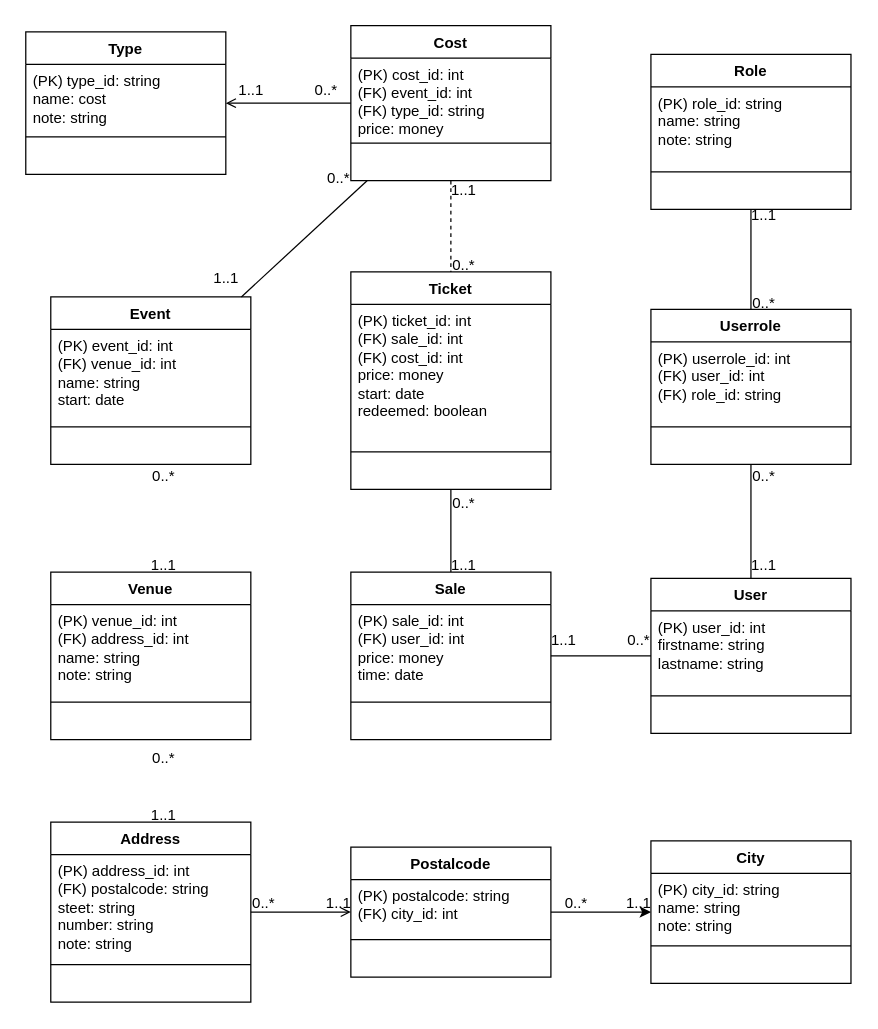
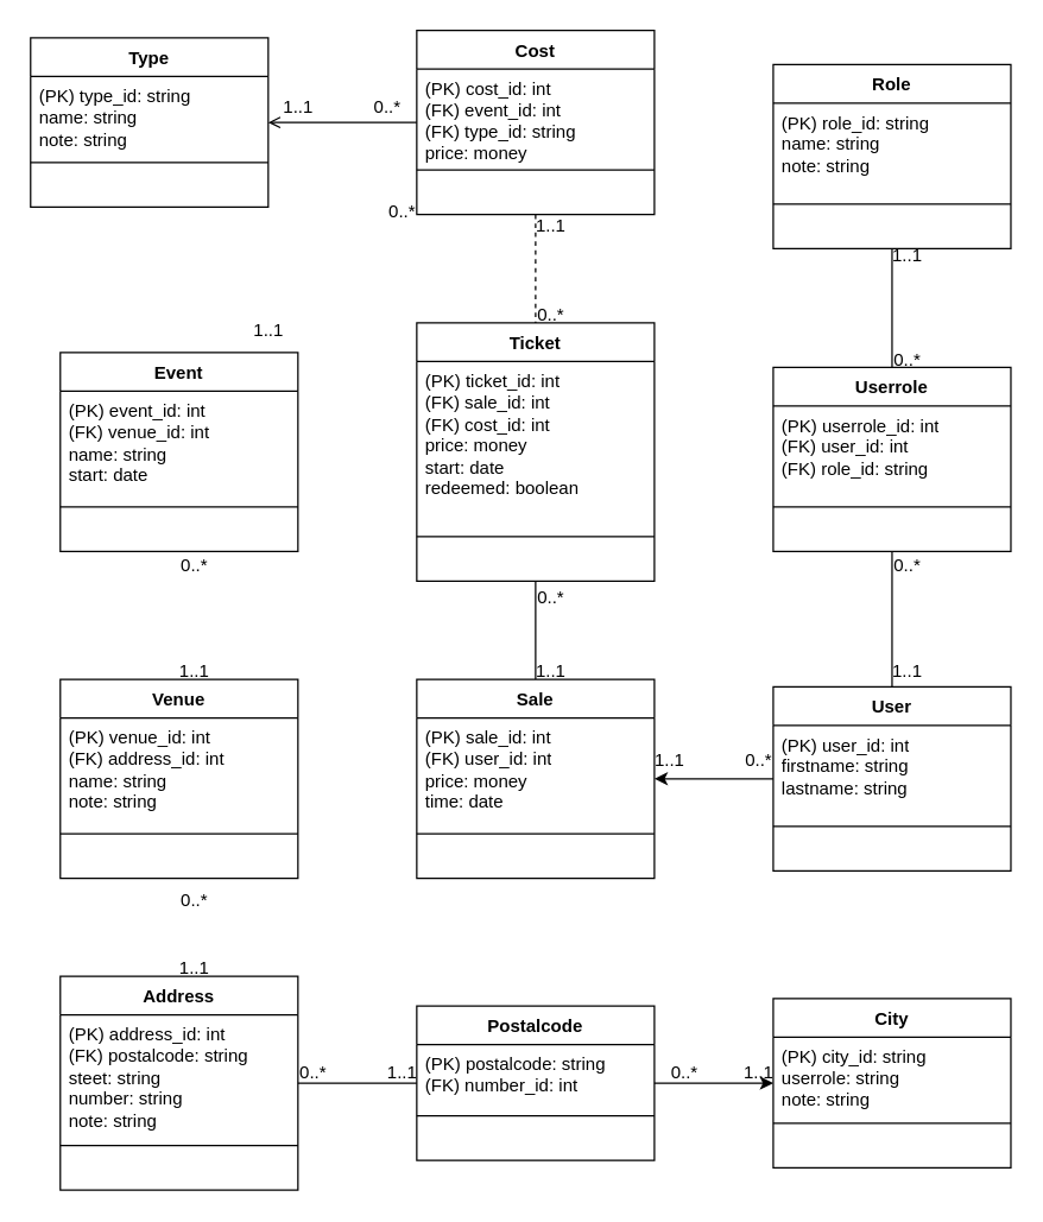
- <mxCell id="72" value="(PK) type_id: string&lt;div&gt;name: cost&lt;/div&gt;&lt;div&gt;note: string&lt;/div&gt;" style="text;strokeColor=none;fillColor=none;align=left;verticalAlign=top;spacingLeft=4;spacingRight=4;overflow=hidden;rotatable=0;points=[[0,0.5],[1,0.5]];portConstraint=eastwest;whiteSpace=wrap;html=1;" parent="71" vertex="1"><mxGeometry y="26" width="160" height="54" as="geometry" /></mxCell>
+ <mxCell id="72" value="(PK) type_id: string&lt;div&gt;name: string&lt;/div&gt;&lt;div&gt;note: string&lt;/div&gt;" style="text;strokeColor=none;fillColor=none;align=left;verticalAlign=top;spacingLeft=4;spacingRight=4;overflow=hidden;rotatable=0;points=[[0,0.5],[1,0.5]];portConstraint=eastwest;whiteSpace=wrap;html=1;" parent="71" vertex="1"><mxGeometry y="26" width="160" height="54" as="geometry" /></mxCell>
- <mxCell id="52" value="" style="endArrow=none;html=1;rounded=0;" parent="1" source="22" target="48" edge="1"><mxGeometry width="50" height="50" relative="1" as="geometry"><mxPoint x="230" y="247" as="sourcePoint" /><mxPoint x="90" y="137" as="targetPoint" /></mxGeometry></mxCell>
- <mxCell id="40" value="" style="endArrow=none;html=1;rounded=0;" parent="1" source="10" target="6" edge="1"><mxGeometry width="50" height="50" relative="1" as="geometry"><mxPoint x="210" y="437" as="sourcePoint" /><mxPoint x="260" y="387" as="targetPoint" /></mxGeometry></mxCell>
+ <mxCell id="40" value="" style="endArrow=classic;html=1;rounded=0;" parent="1" source="10" target="6" edge="1"><mxGeometry width="50" height="50" relative="1" as="geometry"><mxPoint x="210" y="437" as="sourcePoint" /><mxPoint x="260" y="387" as="targetPoint" /></mxGeometry></mxCell>
- <mxCell id="35" value="(PK) postalcode: string&lt;div&gt;(FK) city_id: int&lt;/div&gt;" style="text;strokeColor=none;fillColor=none;align=left;verticalAlign=top;spacingLeft=4;spacingRight=4;overflow=hidden;rotatable=0;points=[[0,0.5],[1,0.5]];portConstraint=eastwest;whiteSpace=wrap;html=1;" parent="34" vertex="1"><mxGeometry y="26" width="160" height="44" as="geometry" /></mxCell>
+ <mxCell id="35" value="(PK) postalcode: string&lt;div&gt;(FK) number_id: int&lt;/div&gt;" style="text;strokeColor=none;fillColor=none;align=left;verticalAlign=top;spacingLeft=4;spacingRight=4;overflow=hidden;rotatable=0;points=[[0,0.5],[1,0.5]];portConstraint=eastwest;whiteSpace=wrap;html=1;" parent="34" vertex="1"><mxGeometry y="26" width="160" height="44" as="geometry" /></mxCell>
- <mxCell id="31" value="(PK) city_id: string&lt;div&gt;name: string&lt;/div&gt;&lt;div&gt;note: string&lt;/div&gt;" style="text;strokeColor=none;fillColor=none;align=left;verticalAlign=top;spacingLeft=4;spacingRight=4;overflow=hidden;rotatable=0;points=[[0,0.5],[1,0.5]];portConstraint=eastwest;whiteSpace=wrap;html=1;" parent="30" vertex="1"><mxGeometry y="26" width="160" height="54" as="geometry" /></mxCell>
+ <mxCell id="31" value="(PK) city_id: string&lt;div&gt;userrole: string&lt;/div&gt;&lt;div&gt;note: string&lt;/div&gt;" style="text;strokeColor=none;fillColor=none;align=left;verticalAlign=top;spacingLeft=4;spacingRight=4;overflow=hidden;rotatable=0;points=[[0,0.5],[1,0.5]];portConstraint=eastwest;whiteSpace=wrap;html=1;" parent="30" vertex="1"><mxGeometry y="26" width="160" height="54" as="geometry" /></mxCell>
- <mxCell id="42" value="" style="endArrow=open;html=1;rounded=0;" parent="1" source="43" target="34" edge="1"><mxGeometry width="50" height="50" relative="1" as="geometry"><mxPoint x="270" y="-163" as="sourcePoint" /><mxPoint x="30" y="-93" as="targetPoint" /></mxGeometry></mxCell>
+ <mxCell id="42" value="" style="endArrow=none;html=1;rounded=0;" parent="1" source="43" target="34" edge="1"><mxGeometry width="50" height="50" relative="1" as="geometry"><mxPoint x="270" y="-163" as="sourcePoint" /><mxPoint x="30" y="-93" as="targetPoint" /></mxGeometry></mxCell>
